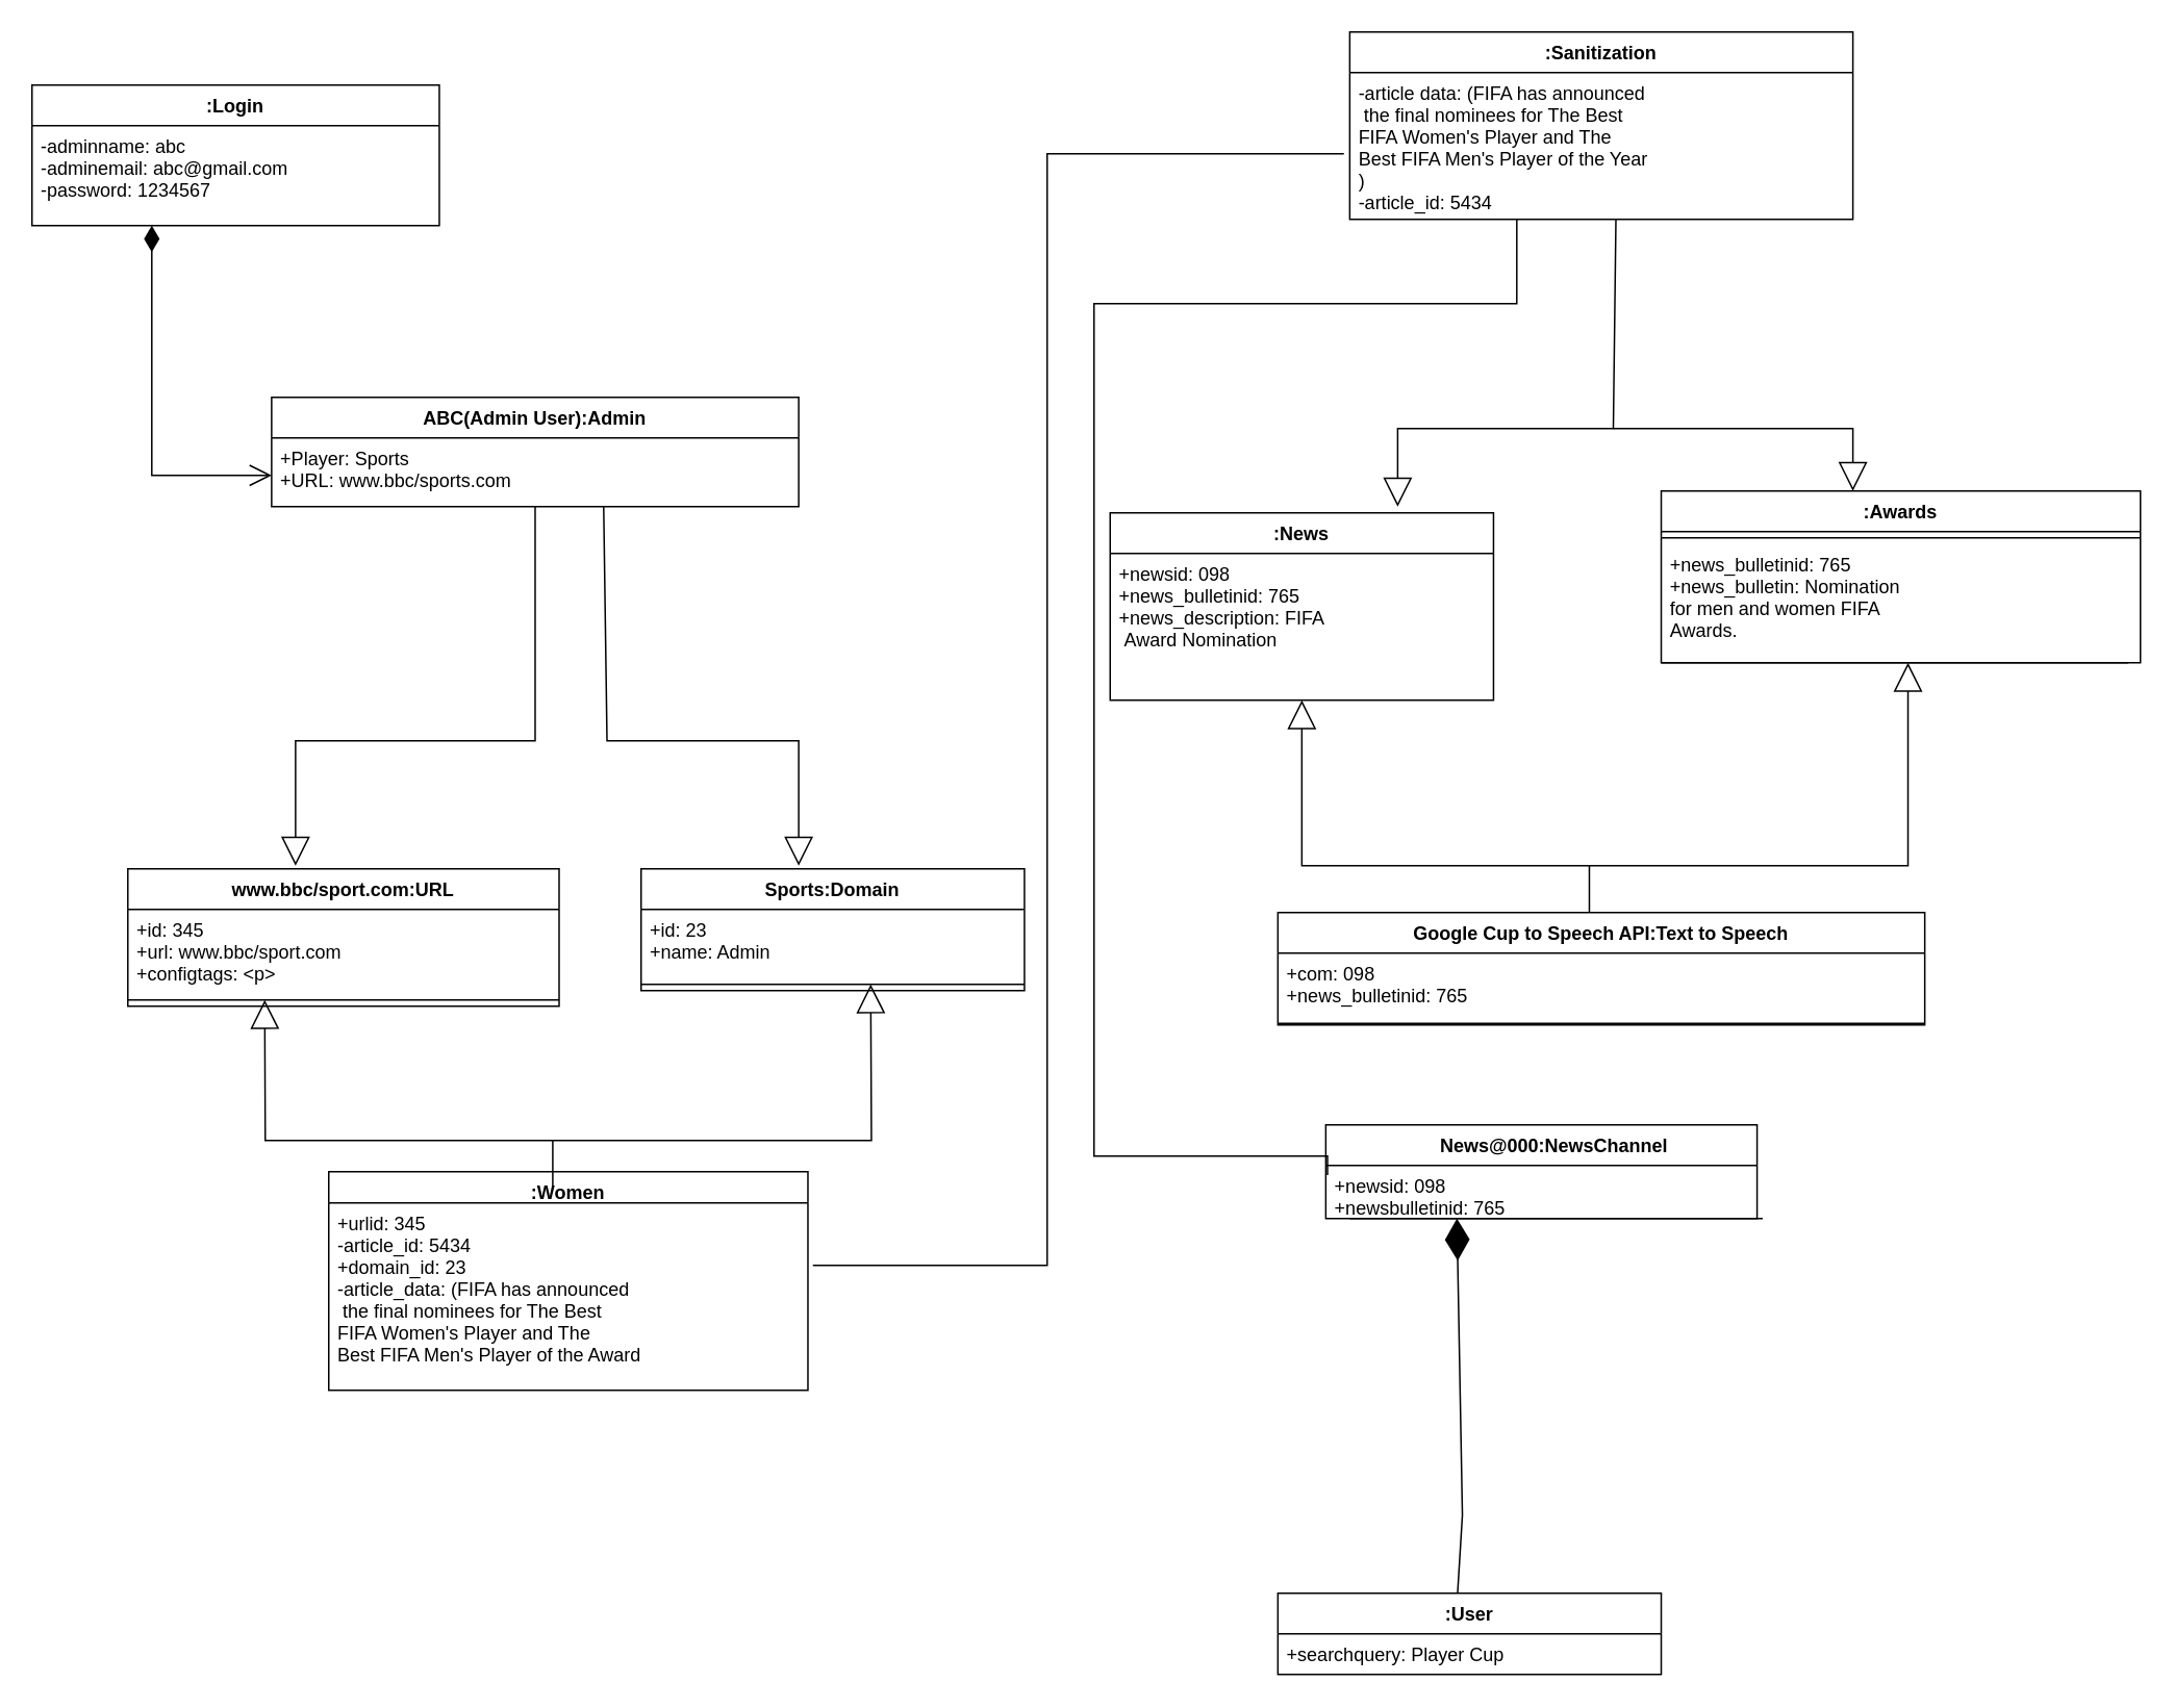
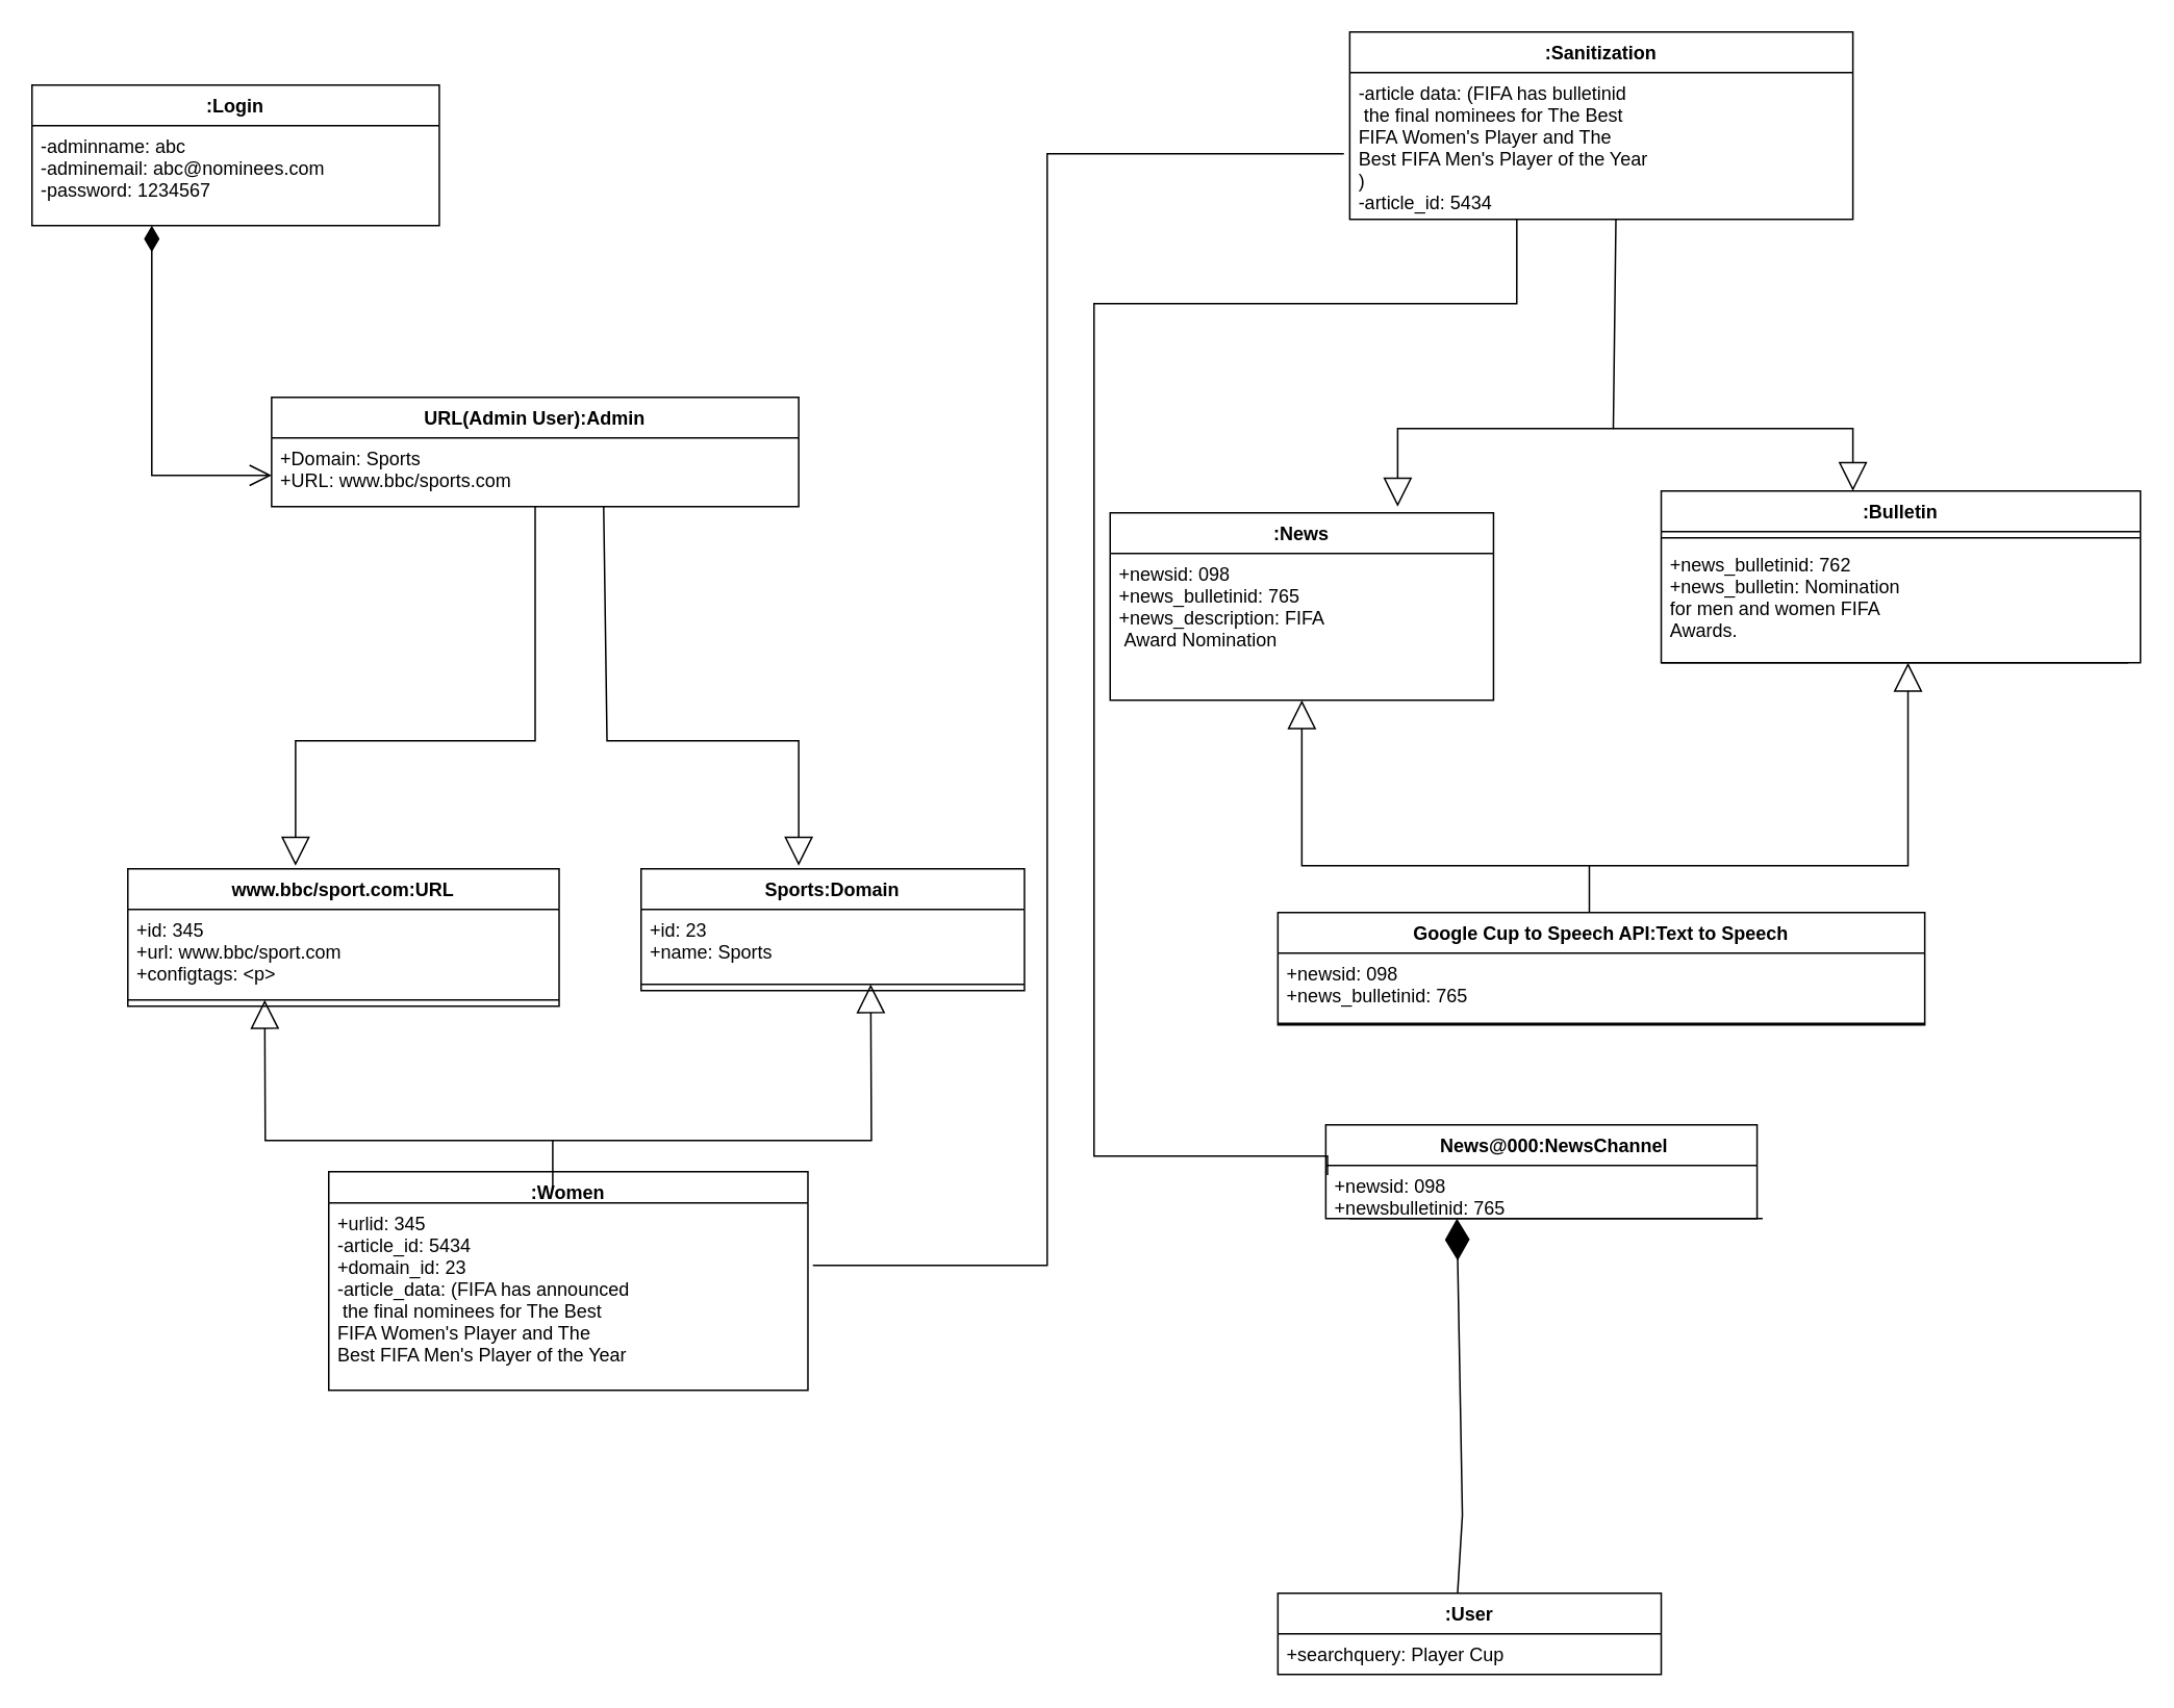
- <mxCell id="44" value="-article data: (FIFA has announced&#10; the final nominees for The Best&#10;FIFA Women's Player and The&#10;Best FIFA Men's Player of the Year&#10;)&#10;-article_id: 5434" style="text;strokeColor=none;fillColor=none;align=left;verticalAlign=top;spacingLeft=4;spacingRight=4;overflow=hidden;rotatable=0;points=[[0,0.5],[1,0.5]];portConstraint=eastwest;" parent="43" vertex="1"><mxGeometry y="26" width="322.159" height="94" as="geometry" /></mxCell>
+ <mxCell id="44" value="-article data: (FIFA has bulletinid&#10; the final nominees for The Best&#10;FIFA Women's Player and The&#10;Best FIFA Men's Player of the Year&#10;)&#10;-article_id: 5434" style="text;strokeColor=none;fillColor=none;align=left;verticalAlign=top;spacingLeft=4;spacingRight=4;overflow=hidden;rotatable=0;points=[[0,0.5],[1,0.5]];portConstraint=eastwest;" parent="43" vertex="1"><mxGeometry y="26" width="322.159" height="94" as="geometry" /></mxCell>
- <mxCell id="29" value="-adminname: abc&#10;-adminemail: abc@gmail.com&#10;-password: 1234567" style="text;strokeColor=none;fillColor=none;align=left;verticalAlign=top;spacingLeft=4;spacingRight=4;overflow=hidden;rotatable=0;points=[[0,0.5],[1,0.5]];portConstraint=eastwest;" parent="28" vertex="1"><mxGeometry y="26" width="260.795" height="64" as="geometry" /></mxCell>
+ <mxCell id="29" value="-adminname: abc&#10;-adminemail: abc@nominees.com&#10;-password: 1234567" style="text;strokeColor=none;fillColor=none;align=left;verticalAlign=top;spacingLeft=4;spacingRight=4;overflow=hidden;rotatable=0;points=[[0,0.5],[1,0.5]];portConstraint=eastwest;" parent="28" vertex="1"><mxGeometry y="26" width="260.795" height="64" as="geometry" /></mxCell>
- <mxCell id="31" value="ABC(Admin User):Admin" style="swimlane;fontStyle=1;align=center;verticalAlign=top;childLayout=stackLayout;horizontal=1;startSize=26;horizontalStack=0;resizeParent=1;resizeParentMax=0;resizeLast=0;collapsible=1;marginBottom=0;" parent="2" vertex="1"><mxGeometry x="153.409" y="234" width="337.5" height="70" as="geometry"><mxRectangle x="170" y="-280" width="70" height="26" as="alternateBounds" /></mxGeometry></mxCell>
+ <mxCell id="31" value="URL(Admin User):Admin" style="swimlane;fontStyle=1;align=center;verticalAlign=top;childLayout=stackLayout;horizontal=1;startSize=26;horizontalStack=0;resizeParent=1;resizeParentMax=0;resizeLast=0;collapsible=1;marginBottom=0;" parent="2" vertex="1"><mxGeometry x="153.409" y="234" width="337.5" height="70" as="geometry"><mxRectangle x="170" y="-280" width="70" height="26" as="alternateBounds" /></mxGeometry></mxCell>
- <mxCell id="32" value="+Player: Sports&#10;+URL: www.bbc/sports.com" style="text;strokeColor=none;fillColor=none;align=left;verticalAlign=top;spacingLeft=4;spacingRight=4;overflow=hidden;rotatable=0;points=[[0,0.5],[1,0.5]];portConstraint=eastwest;" parent="31" vertex="1"><mxGeometry y="26" width="337.5" height="44" as="geometry" /></mxCell>
+ <mxCell id="32" value="+Domain: Sports&#10;+URL: www.bbc/sports.com" style="text;strokeColor=none;fillColor=none;align=left;verticalAlign=top;spacingLeft=4;spacingRight=4;overflow=hidden;rotatable=0;points=[[0,0.5],[1,0.5]];portConstraint=eastwest;" parent="31" vertex="1"><mxGeometry y="26" width="337.5" height="44" as="geometry" /></mxCell>
- <mxCell id="21" value=":Awards" style="swimlane;fontStyle=1;align=center;verticalAlign=top;childLayout=stackLayout;horizontal=1;startSize=26;horizontalStack=0;resizeParent=1;resizeParentMax=0;resizeLast=0;collapsible=1;marginBottom=0;" parent="2" vertex="1"><mxGeometry x="1043.182" y="294" width="306.818" height="110" as="geometry"><mxRectangle x="700" y="-240" width="80" height="26" as="alternateBounds" /></mxGeometry></mxCell>
+ <mxCell id="21" value=":Bulletin" style="swimlane;fontStyle=1;align=center;verticalAlign=top;childLayout=stackLayout;horizontal=1;startSize=26;horizontalStack=0;resizeParent=1;resizeParentMax=0;resizeLast=0;collapsible=1;marginBottom=0;" parent="2" vertex="1"><mxGeometry x="1043.182" y="294" width="306.818" height="110" as="geometry"><mxRectangle x="700" y="-240" width="80" height="26" as="alternateBounds" /></mxGeometry></mxCell>
- <mxCell id="23" value="+news_bulletinid: 765&#10;+news_bulletin: Nomination&#10;for men and women FIFA &#10;Awards.&#10;&#10;" style="text;strokeColor=none;fillColor=none;align=left;verticalAlign=top;spacingLeft=4;spacingRight=4;overflow=hidden;rotatable=0;points=[[0,0.5],[1,0.5]];portConstraint=eastwest;" parent="21" vertex="1"><mxGeometry y="34" width="306.818" height="76" as="geometry" /></mxCell>
+ <mxCell id="23" value="+news_bulletinid: 762&#10;+news_bulletin: Nomination&#10;for men and women FIFA &#10;Awards.&#10;&#10;" style="text;strokeColor=none;fillColor=none;align=left;verticalAlign=top;spacingLeft=4;spacingRight=4;overflow=hidden;rotatable=0;points=[[0,0.5],[1,0.5]];portConstraint=eastwest;" parent="21" vertex="1"><mxGeometry y="34" width="306.818" height="76" as="geometry" /></mxCell>
- <mxCell id="7" value="+id: 23&#10;+name: Admin" style="text;strokeColor=none;fillColor=none;align=left;verticalAlign=top;spacingLeft=4;spacingRight=4;overflow=hidden;rotatable=0;points=[[0,0.5],[1,0.5]];portConstraint=eastwest;" parent="6" vertex="1"><mxGeometry y="26" width="245.455" height="44" as="geometry" /></mxCell>
+ <mxCell id="7" value="+id: 23&#10;+name: Sports" style="text;strokeColor=none;fillColor=none;align=left;verticalAlign=top;spacingLeft=4;spacingRight=4;overflow=hidden;rotatable=0;points=[[0,0.5],[1,0.5]];portConstraint=eastwest;" parent="6" vertex="1"><mxGeometry y="26" width="245.455" height="44" as="geometry" /></mxCell>
- <mxCell id="4" value="+com: 098&#10;+news_bulletinid: 765&#10;" style="text;strokeColor=none;fillColor=none;align=left;verticalAlign=top;spacingLeft=4;spacingRight=4;overflow=hidden;rotatable=0;points=[[0,0.5],[1,0.5]];portConstraint=eastwest;" parent="3" vertex="1"><mxGeometry y="26" width="414.205" height="44" as="geometry" /></mxCell>
+ <mxCell id="4" value="+newsid: 098&#10;+news_bulletinid: 765&#10;" style="text;strokeColor=none;fillColor=none;align=left;verticalAlign=top;spacingLeft=4;spacingRight=4;overflow=hidden;rotatable=0;points=[[0,0.5],[1,0.5]];portConstraint=eastwest;" parent="3" vertex="1"><mxGeometry y="26" width="414.205" height="44" as="geometry" /></mxCell>
- <mxCell id="26" value="+urlid: 345&#10;-article_id: 5434&#10;+domain_id: 23&#10;-article_data: (FIFA has announced&#10; the final nominees for The Best&#10;FIFA Women's Player and The &#10;Best FIFA Men's Player of the Award" style="text;strokeColor=none;fillColor=none;align=left;verticalAlign=top;spacingLeft=4;spacingRight=4;overflow=hidden;rotatable=0;points=[[0,0.5],[1,0.5]];portConstraint=eastwest;" parent="25" vertex="1"><mxGeometry y="20" width="306.818" height="120" as="geometry" /></mxCell>
+ <mxCell id="26" value="+urlid: 345&#10;-article_id: 5434&#10;+domain_id: 23&#10;-article_data: (FIFA has announced&#10; the final nominees for The Best&#10;FIFA Women's Player and The &#10;Best FIFA Men's Player of the Year" style="text;strokeColor=none;fillColor=none;align=left;verticalAlign=top;spacingLeft=4;spacingRight=4;overflow=hidden;rotatable=0;points=[[0,0.5],[1,0.5]];portConstraint=eastwest;" parent="25" vertex="1"><mxGeometry y="20" width="306.818" height="120" as="geometry" /></mxCell>
